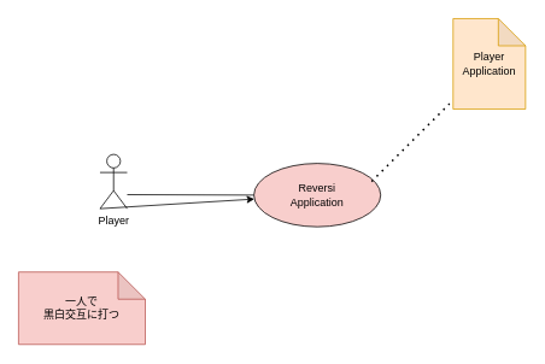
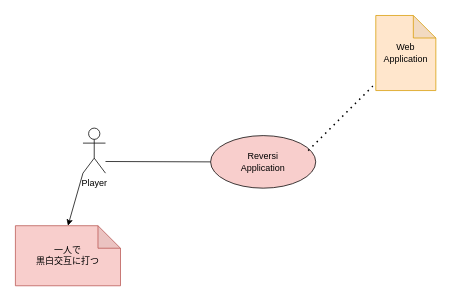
- <mxCell id="6" value="Player&lt;br&gt;Application" style="shape=note;whiteSpace=wrap;html=1;backgroundOutline=1;darkOpacity=0.05;fillColor=#ffe6cc;strokeColor=#d79b00;" parent="1" vertex="1"><mxGeometry x="500" y="20" width="80" height="100" as="geometry" /></mxCell>
+ <mxCell id="6" value="Web&lt;br&gt;Application" style="shape=note;whiteSpace=wrap;html=1;backgroundOutline=1;darkOpacity=0.05;fillColor=#ffe6cc;strokeColor=#d79b00;" parent="1" vertex="1"><mxGeometry x="500" y="20" width="80" height="100" as="geometry" /></mxCell>
- <mxCell id="3" style="edgeStyle=none;html=1;exitX=0;exitY=1;exitDx=0;exitDy=0;exitPerimeter=0;" parent="1" source="4" target="2" edge="1"><mxGeometry relative="1" as="geometry" /></mxCell>
+ <mxCell id="3" style="edgeStyle=none;html=1;exitX=0;exitY=1;exitDx=0;exitDy=0;exitPerimeter=0;entryX=0.5;entryY=0;entryDx=0;entryDy=0;entryPerimeter=0;" parent="1" source="4" target="8" edge="1"><mxGeometry relative="1" as="geometry" /></mxCell>
